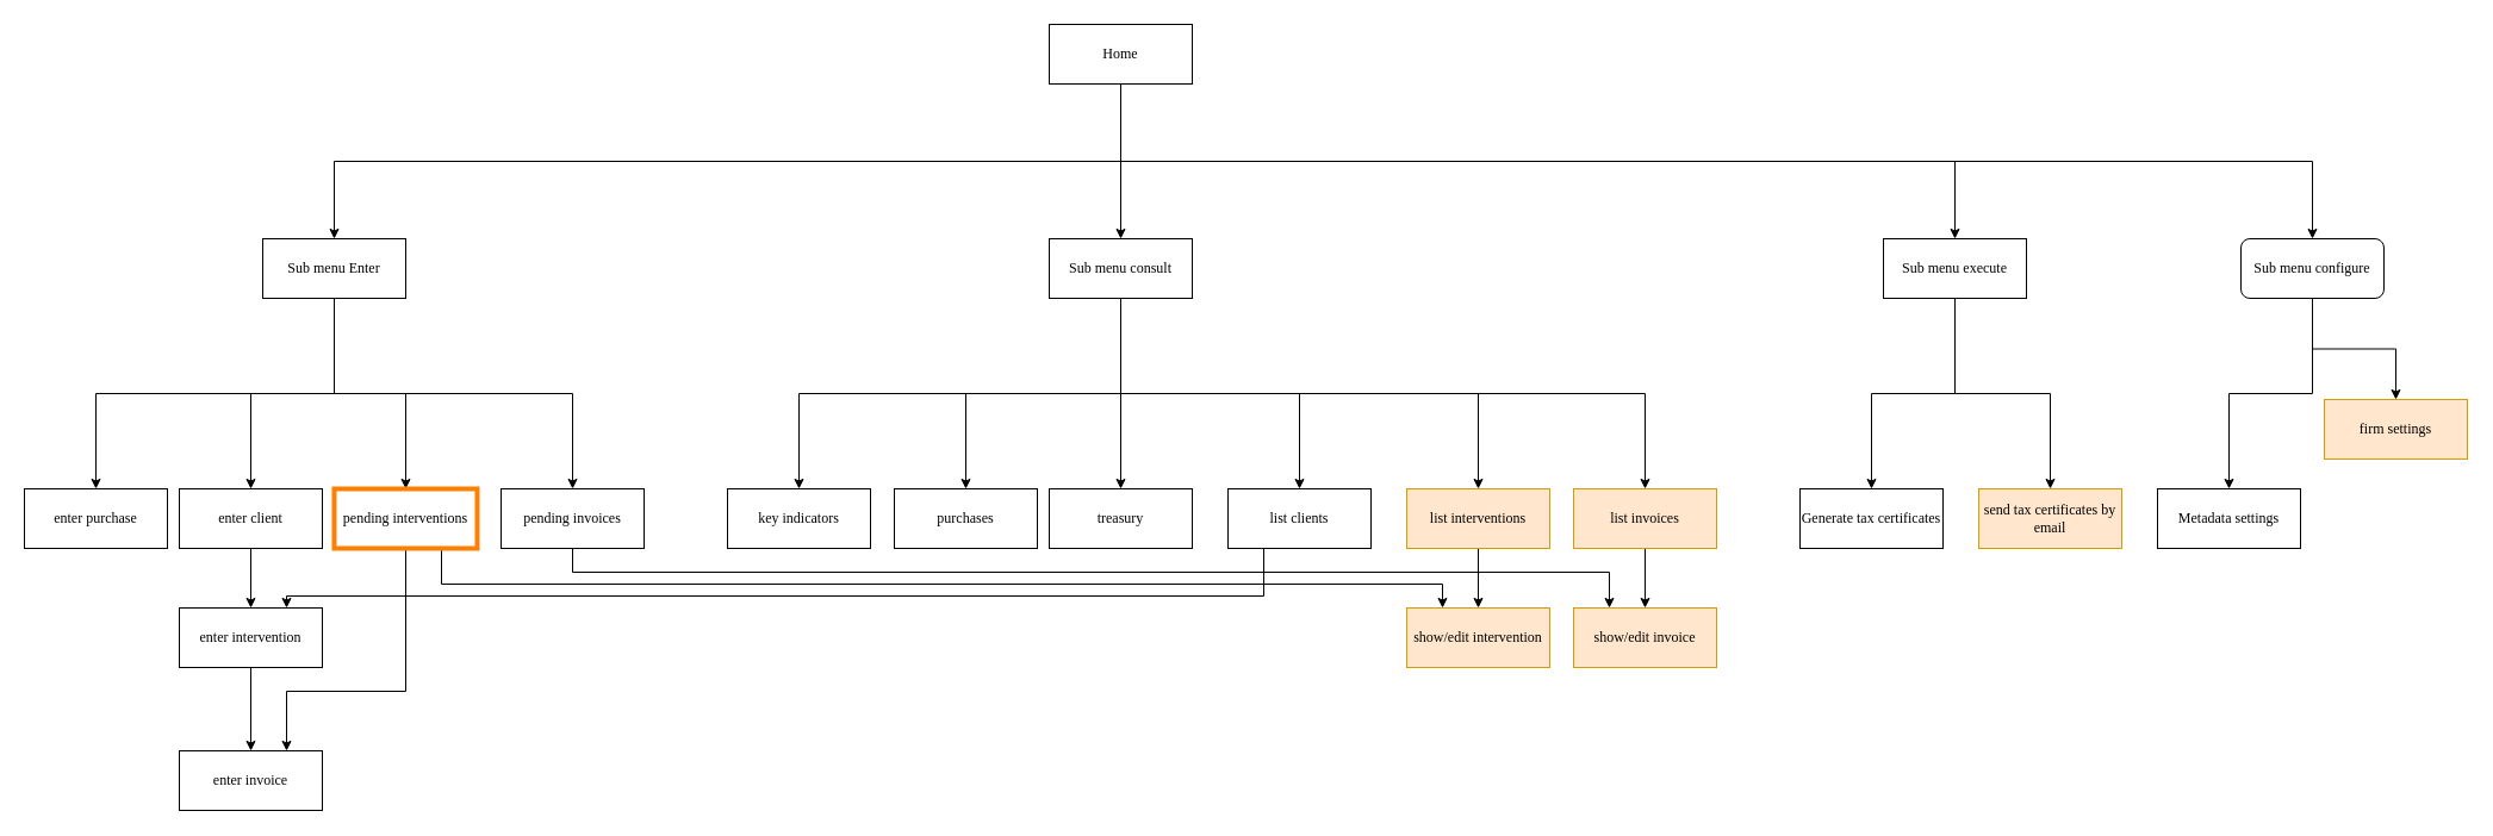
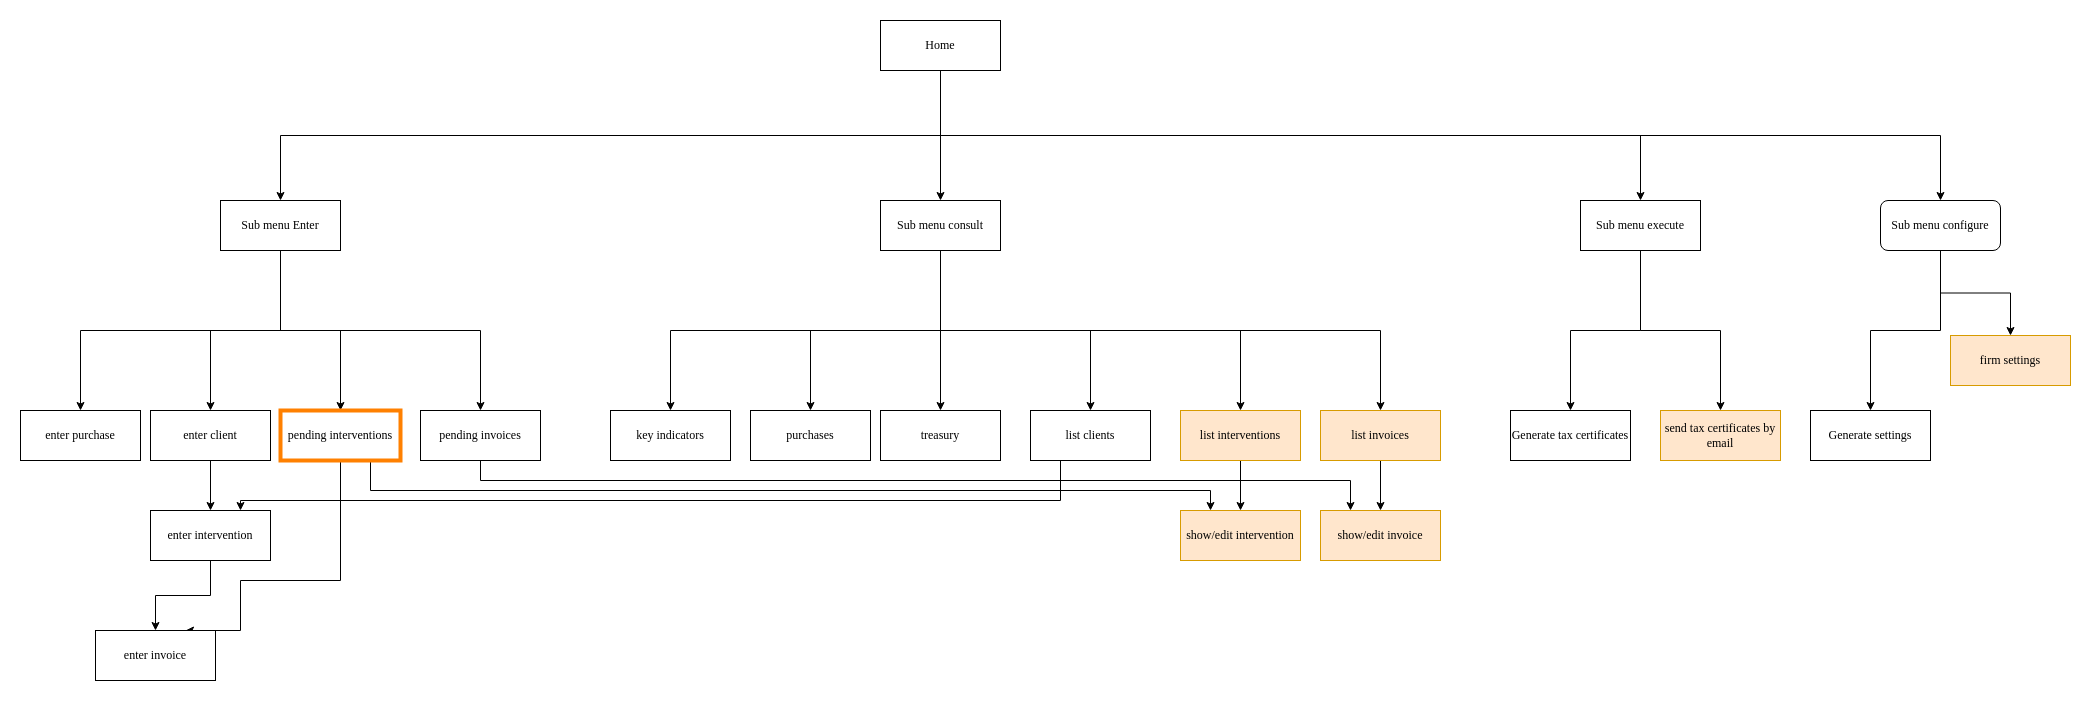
- <mxCell id="38" value="Metadata settings" style="whiteSpace=wrap;html=1;rounded=0;shadow=0;comic=0;labelBackgroundColor=none;strokeWidth=1;fontFamily=Verdana;fontSize=12;align=center;" vertex="1" parent="1"><mxGeometry x="1810" y="410" width="120" height="50" as="geometry" /></mxCell>
+ <mxCell id="38" value="Generate settings" style="whiteSpace=wrap;html=1;rounded=0;shadow=0;comic=0;labelBackgroundColor=none;strokeWidth=1;fontFamily=Verdana;fontSize=12;align=center;" vertex="1" parent="1"><mxGeometry x="1810" y="410" width="120" height="50" as="geometry" /></mxCell>
- <mxCell id="47" value="&lt;div&gt;enter invoice&lt;/div&gt;" style="whiteSpace=wrap;html=1;rounded=0;shadow=0;comic=0;labelBackgroundColor=none;strokeWidth=1;fontFamily=Verdana;fontSize=12;align=center;" vertex="1" parent="1"><mxGeometry x="150" y="630" width="120" height="50" as="geometry" /></mxCell>
+ <mxCell id="47" value="&lt;div&gt;enter invoice&lt;/div&gt;" style="whiteSpace=wrap;html=1;rounded=0;shadow=0;comic=0;labelBackgroundColor=none;strokeWidth=1;fontFamily=Verdana;fontSize=12;align=center;" vertex="1" parent="1"><mxGeometry x="95" y="630" width="120" height="50" as="geometry" /></mxCell>
